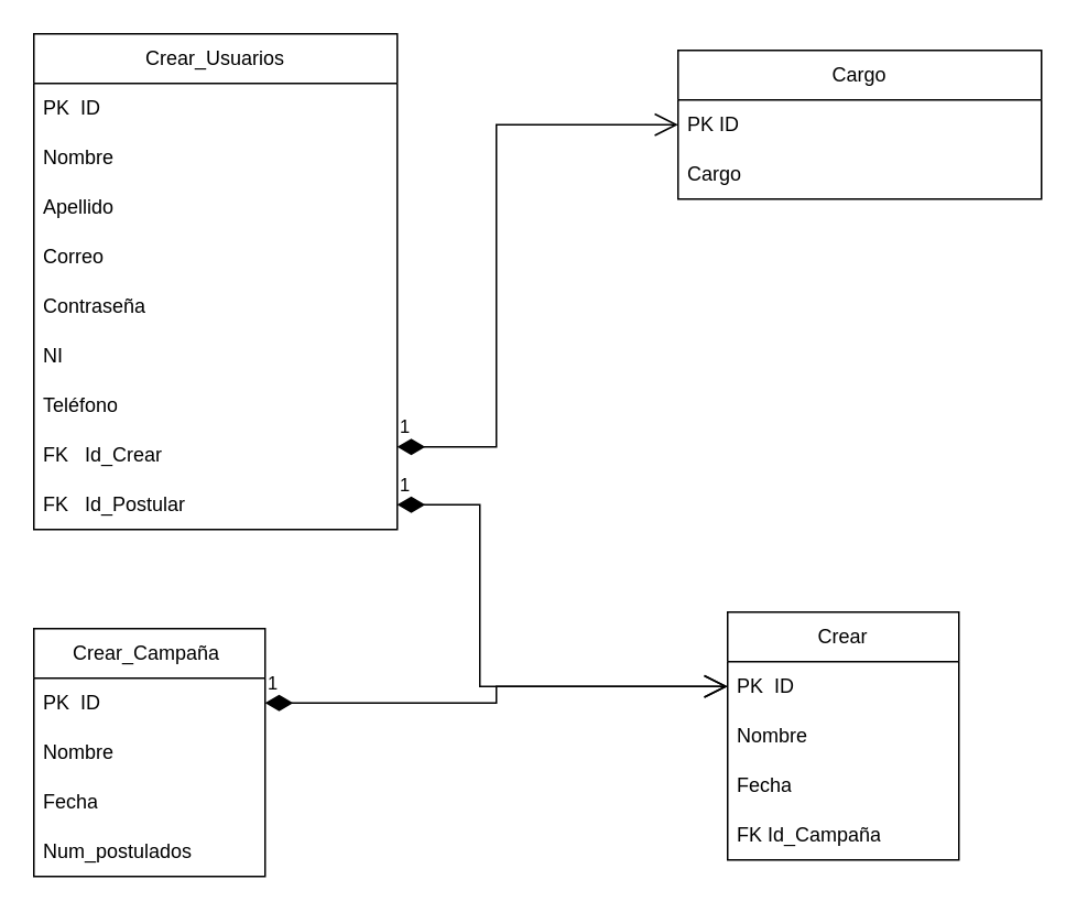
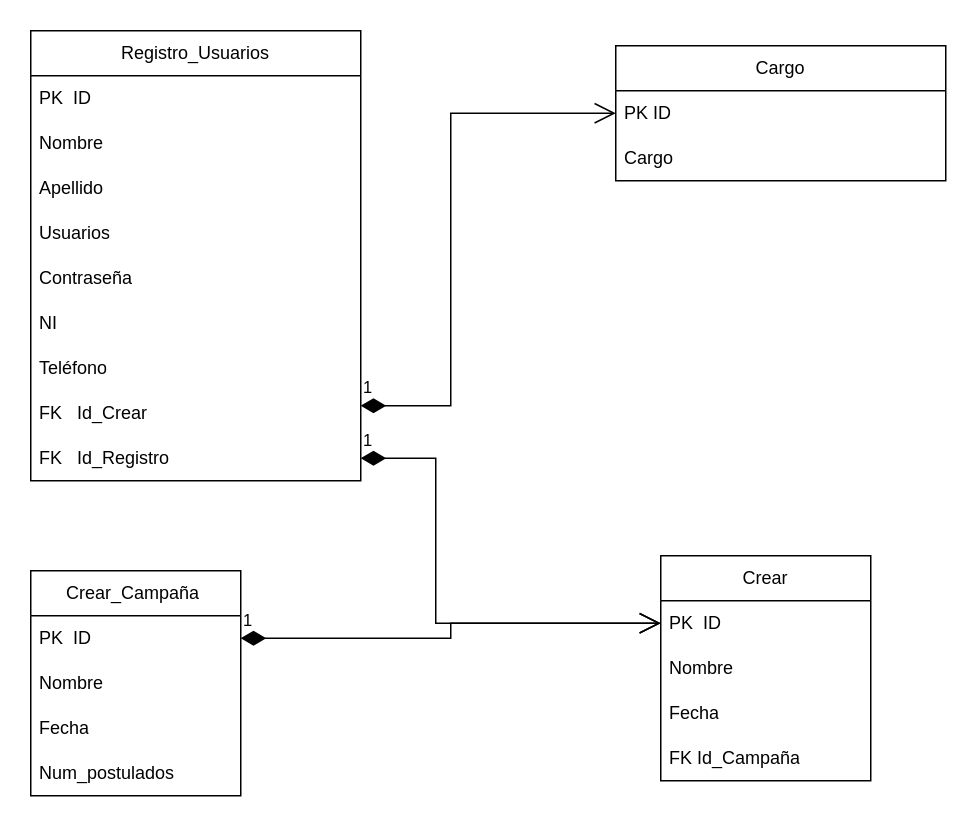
- <mxCell id="2" value="Crear_Usuarios" style="swimlane;fontStyle=0;childLayout=stackLayout;horizontal=1;startSize=30;horizontalStack=0;resizeParent=1;resizeParentMax=0;resizeLast=0;collapsible=1;marginBottom=0;whiteSpace=wrap;html=1;" vertex="1" parent="1"><mxGeometry x="20" y="20" width="220" height="300" as="geometry" /></mxCell>
+ <mxCell id="2" value="Registro_Usuarios" style="swimlane;fontStyle=0;childLayout=stackLayout;horizontal=1;startSize=30;horizontalStack=0;resizeParent=1;resizeParentMax=0;resizeLast=0;collapsible=1;marginBottom=0;whiteSpace=wrap;html=1;" vertex="1" parent="1"><mxGeometry x="20" y="20" width="220" height="300" as="geometry" /></mxCell>
- <mxCell id="6" value="Correo" style="text;strokeColor=none;fillColor=none;align=left;verticalAlign=middle;spacingLeft=4;spacingRight=4;overflow=hidden;points=[[0,0.5],[1,0.5]];portConstraint=eastwest;rotatable=0;whiteSpace=wrap;html=1;" vertex="1" parent="2"><mxGeometry y="120" width="220" height="30" as="geometry" /></mxCell>
+ <mxCell id="6" value="Usuarios" style="text;strokeColor=none;fillColor=none;align=left;verticalAlign=middle;spacingLeft=4;spacingRight=4;overflow=hidden;points=[[0,0.5],[1,0.5]];portConstraint=eastwest;rotatable=0;whiteSpace=wrap;html=1;" vertex="1" parent="2"><mxGeometry y="120" width="220" height="30" as="geometry" /></mxCell>
- <mxCell id="11" value="FK&amp;nbsp; &amp;nbsp;Id_Postular" style="text;strokeColor=none;fillColor=none;align=left;verticalAlign=middle;spacingLeft=4;spacingRight=4;overflow=hidden;points=[[0,0.5],[1,0.5]];portConstraint=eastwest;rotatable=0;whiteSpace=wrap;html=1;" vertex="1" parent="2"><mxGeometry y="270" width="220" height="30" as="geometry" /></mxCell>
+ <mxCell id="11" value="FK&amp;nbsp; &amp;nbsp;Id_Registro" style="text;strokeColor=none;fillColor=none;align=left;verticalAlign=middle;spacingLeft=4;spacingRight=4;overflow=hidden;points=[[0,0.5],[1,0.5]];portConstraint=eastwest;rotatable=0;whiteSpace=wrap;html=1;" vertex="1" parent="2"><mxGeometry y="270" width="220" height="30" as="geometry" /></mxCell>
